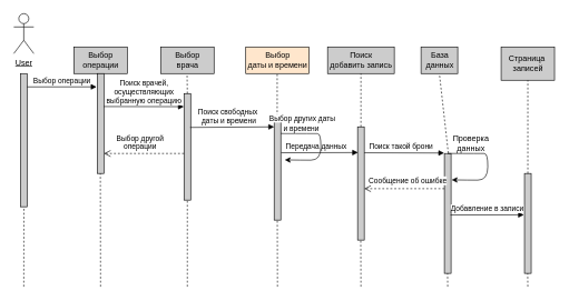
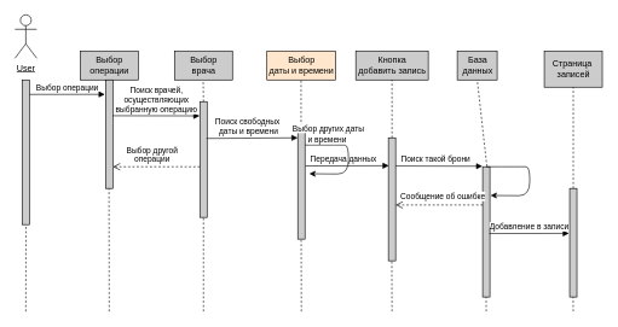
- <mxCell id="7" value="Поиск&lt;br&gt;добавить запись" style="html=1;fillColor=#CCCCCC;" parent="1" vertex="1"><mxGeometry x="490" y="70" width="100" height="40" as="geometry" /></mxCell>
+ <mxCell id="7" value="Кнопка&lt;br&gt;добавить запись" style="html=1;fillColor=#CCCCCC;" parent="1" vertex="1"><mxGeometry x="490" y="70" width="100" height="40" as="geometry" /></mxCell>
- <mxCell id="31" value="Проверка данных" style="text;html=1;strokeColor=none;fillColor=none;align=center;verticalAlign=middle;whiteSpace=wrap;rounded=0;" vertex="1" parent="1"><mxGeometry x="675" y="200" width="60" height="30" as="geometry" /></mxCell>
